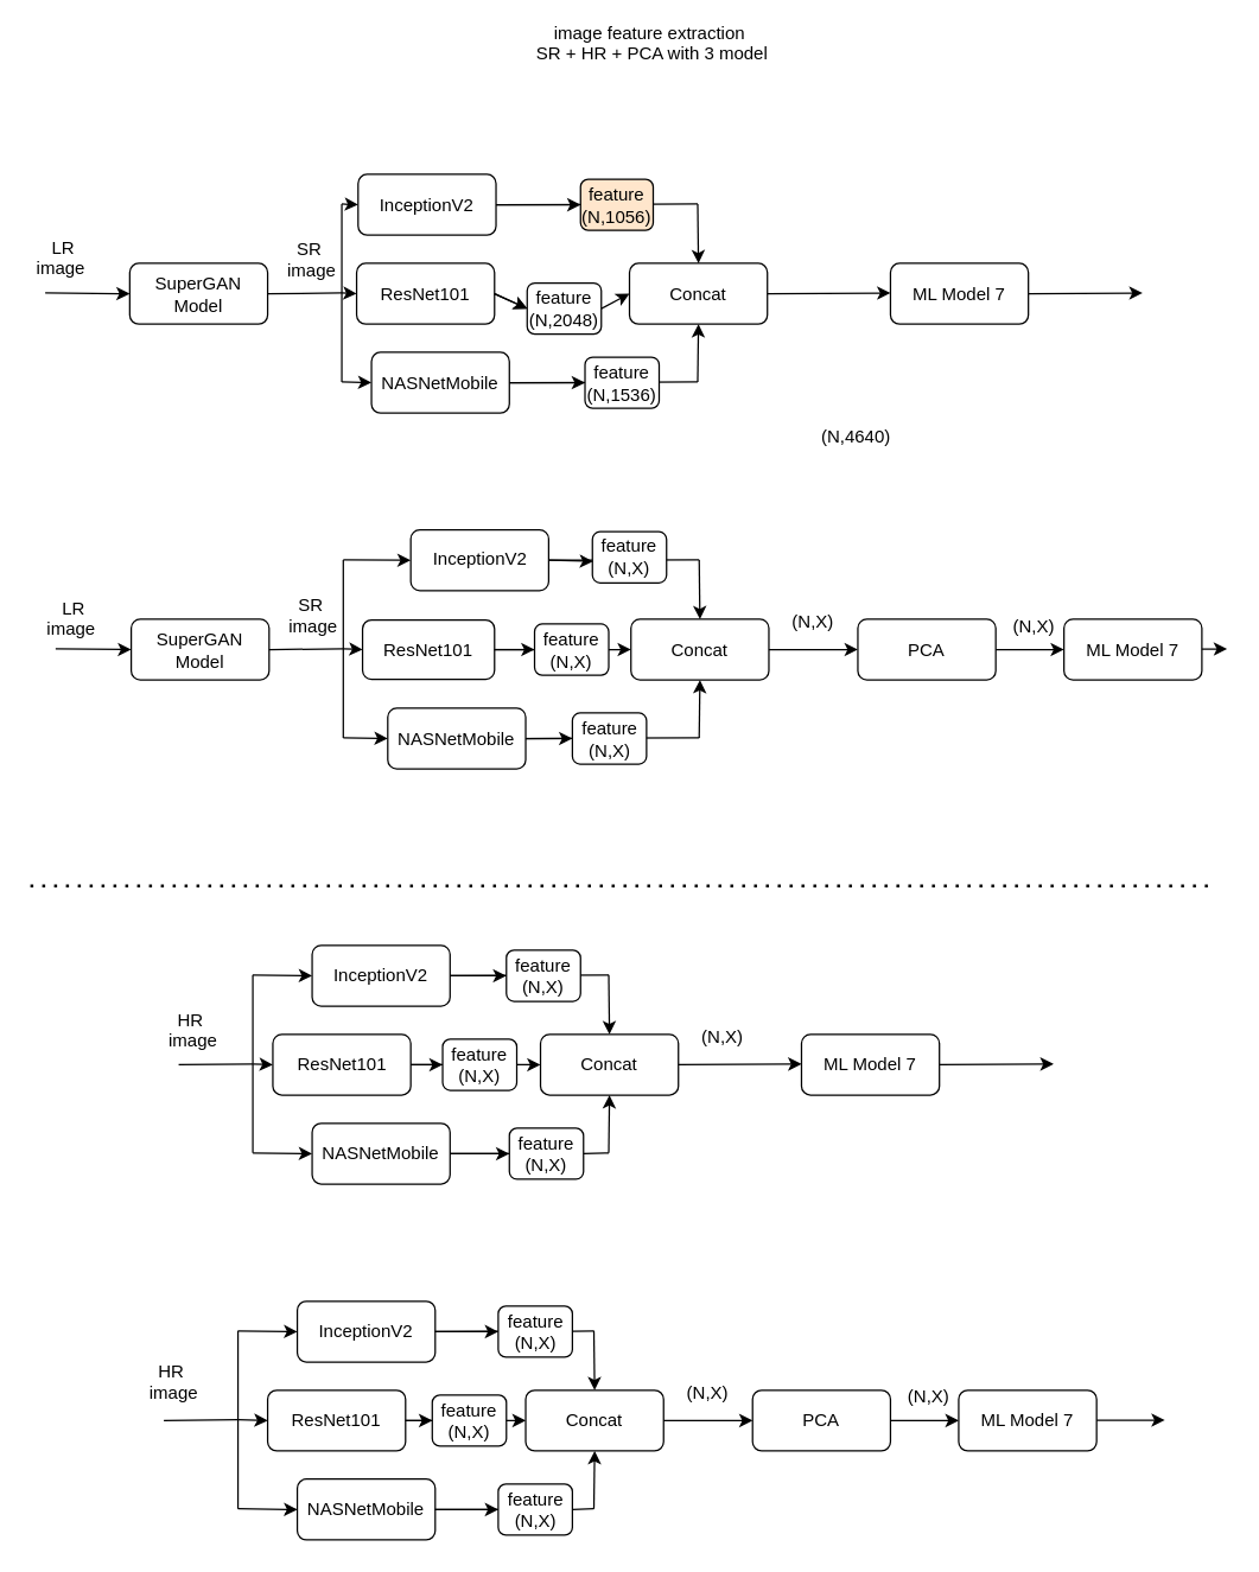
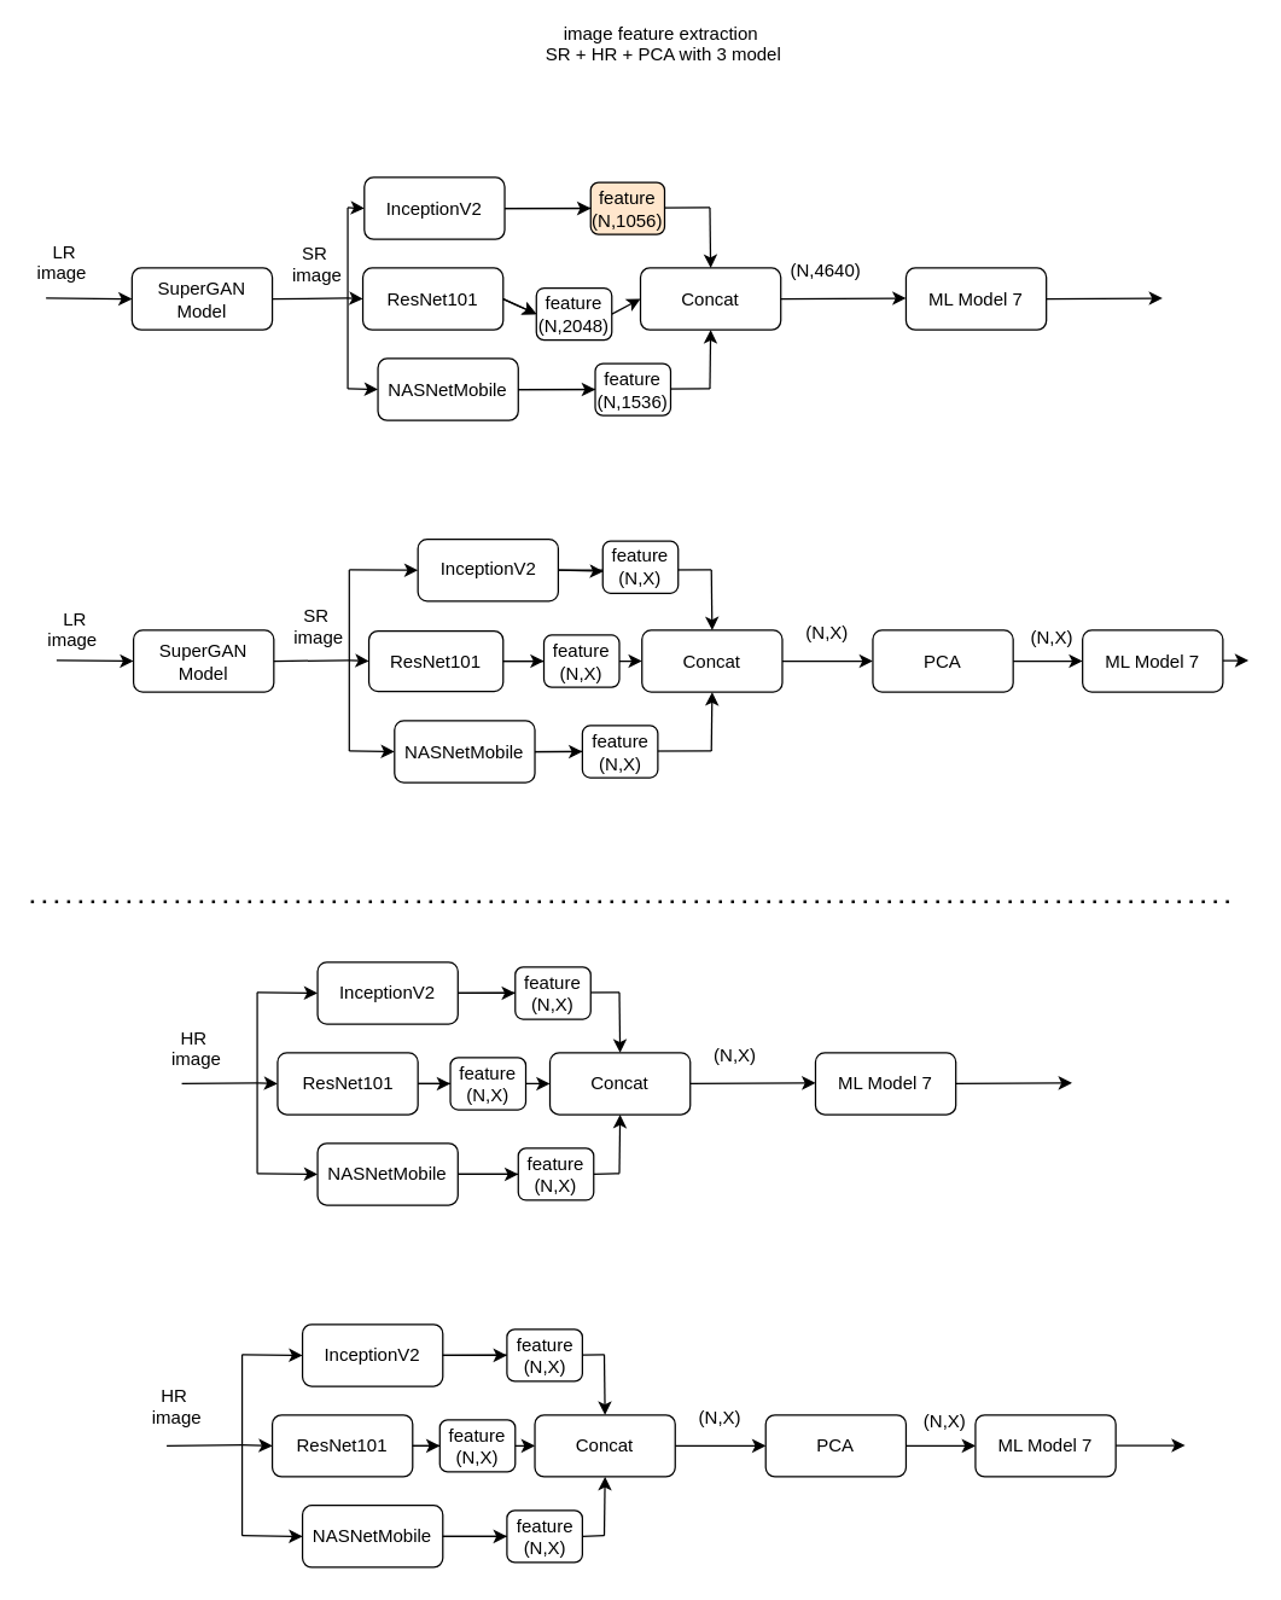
- <mxCell id="23" value="(N,4640)" style="text;html=1;align=center;verticalAlign=middle;whiteSpace=wrap;rounded=0;" parent="1" vertex="1"><mxGeometry x="547" y="279" width="60" height="30" as="geometry" /></mxCell>
+ <mxCell id="23" value="(N,4640)" style="text;html=1;align=center;verticalAlign=middle;whiteSpace=wrap;rounded=0;" parent="1" vertex="1"><mxGeometry x="517" y="164" width="60" height="30" as="geometry" /></mxCell>
